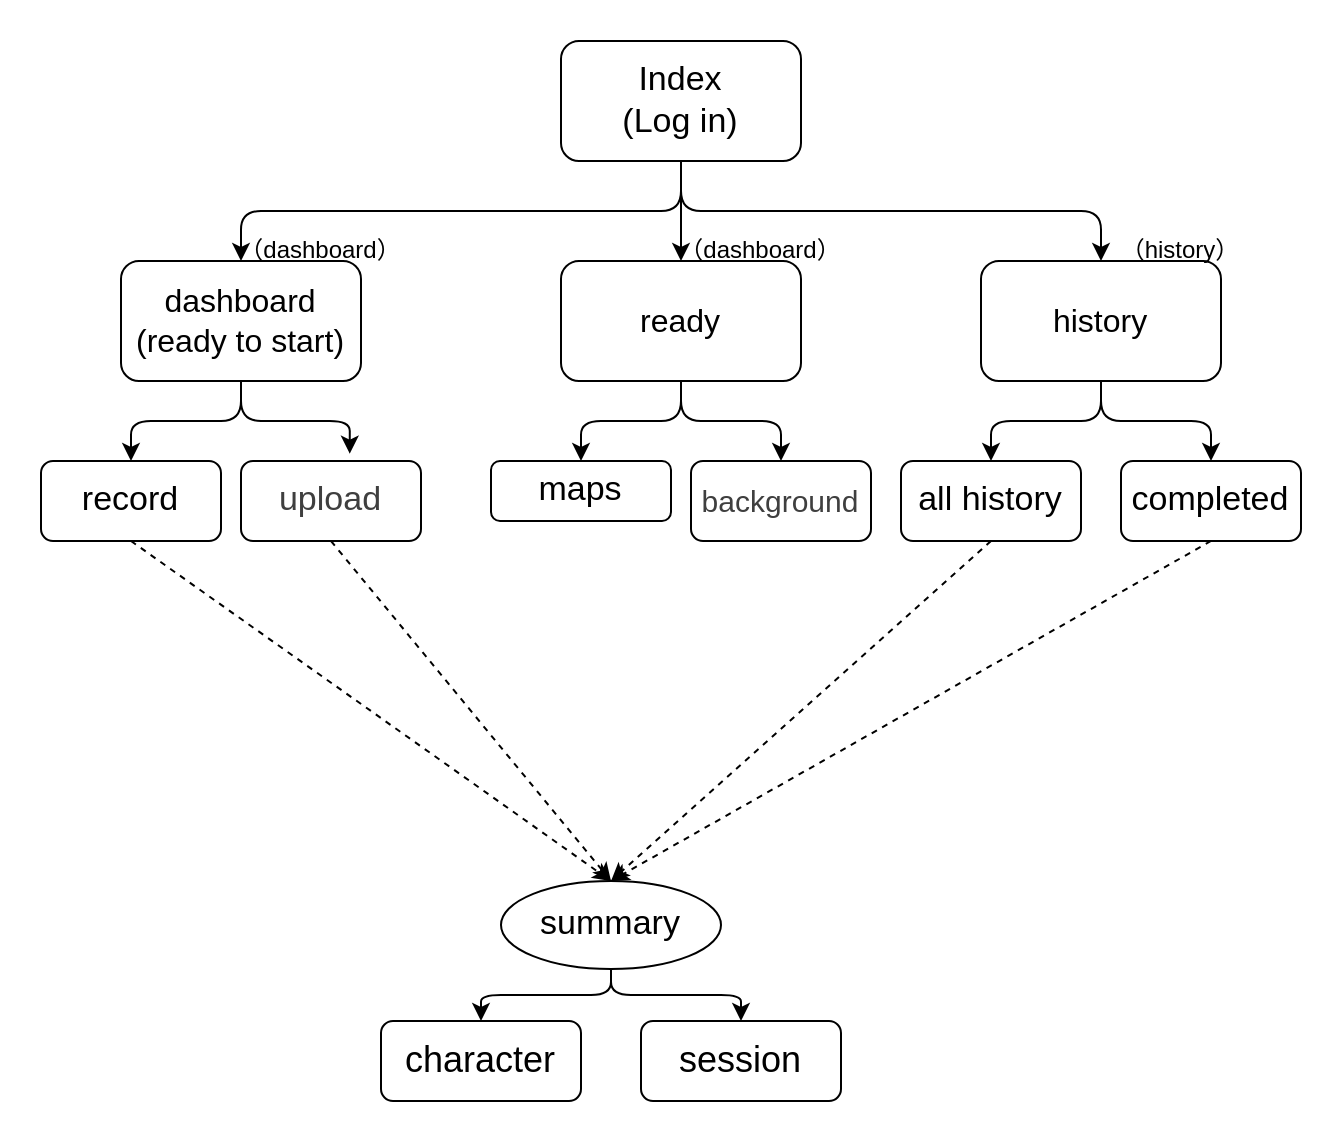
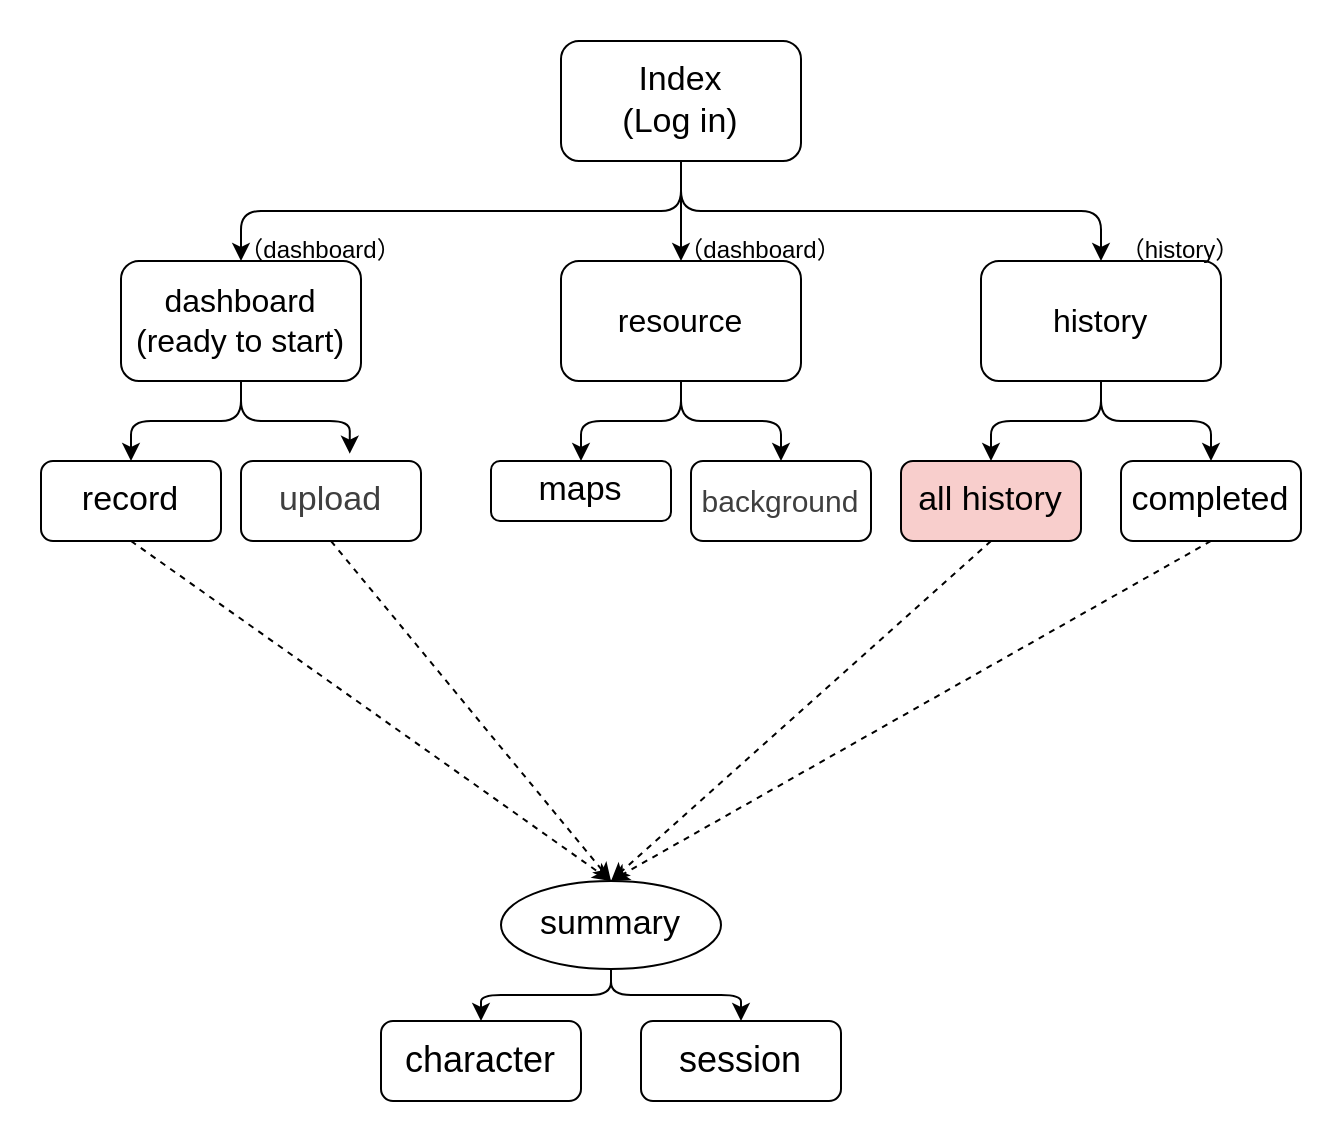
- <mxCell id="15" value="&lt;font color=&quot;#000000&quot;&gt;&lt;span style=&quot;font-size: 16px;&quot;&gt;ready&lt;/span&gt;&lt;/font&gt;" style="rounded=1;whiteSpace=wrap;html=1;" vertex="1" parent="1"><mxGeometry x="280" y="130" width="120" height="60" as="geometry" /></mxCell>
+ <mxCell id="15" value="&lt;font color=&quot;#000000&quot;&gt;&lt;span style=&quot;font-size: 16px;&quot;&gt;resource&lt;/span&gt;&lt;/font&gt;" style="rounded=1;whiteSpace=wrap;html=1;" vertex="1" parent="1"><mxGeometry x="280" y="130" width="120" height="60" as="geometry" /></mxCell>
- <mxCell id="22" value="&lt;span style=&quot;font-size: 17px;&quot;&gt;all history&lt;/span&gt;" style="rounded=1;whiteSpace=wrap;html=1;" vertex="1" parent="1"><mxGeometry x="450" y="230" width="90" height="40" as="geometry" /></mxCell>
+ <mxCell id="22" value="&lt;span style=&quot;font-size: 17px;&quot;&gt;all history&lt;/span&gt;" style="rounded=1;whiteSpace=wrap;html=1;fillColor=#f8cecc;" vertex="1" parent="1"><mxGeometry x="450" y="230" width="90" height="40" as="geometry" /></mxCell>
